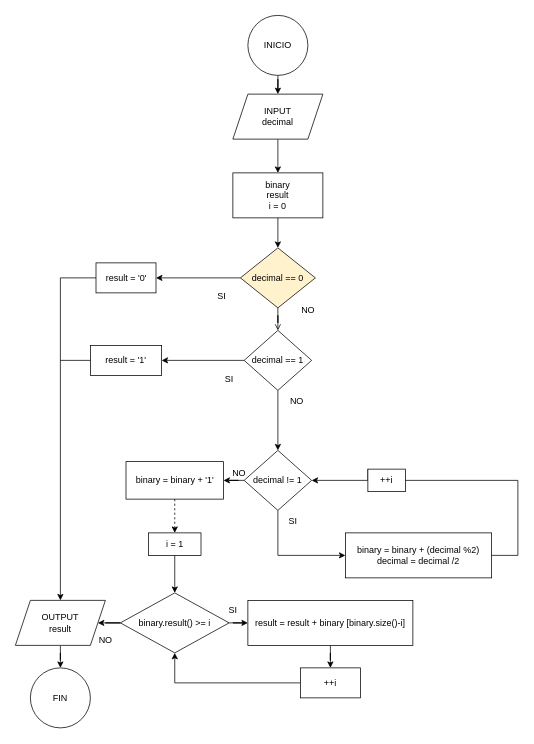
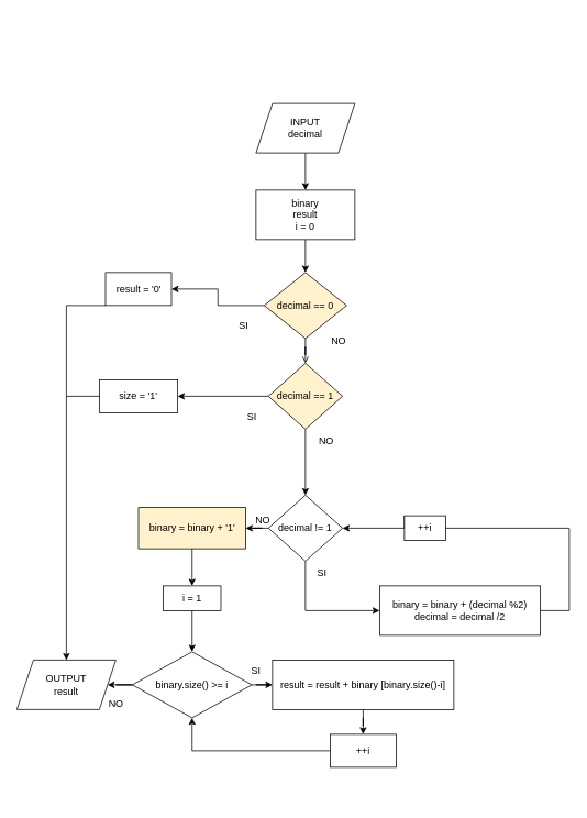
- <mxCell id="3" value="INICIO" style="ellipse;whiteSpace=wrap;html=1;" vertex="1" parent="1"><mxGeometry x="330" y="20" width="80" height="80" as="geometry" /></mxCell>
- <mxCell id="2" value="" style="edgeStyle=orthogonalEdgeStyle;rounded=0;orthogonalLoop=1;jettySize=auto;html=1;" edge="1" parent="1" source="3" target="5"><mxGeometry relative="1" as="geometry" /></mxCell>
- <mxCell id="13" value="result = '0'" style="whiteSpace=wrap;html=1;" vertex="1" parent="1"><mxGeometry x="127.5" y="350" width="80" height="40" as="geometry" /></mxCell>
+ <mxCell id="13" value="result = '0'" style="whiteSpace=wrap;html=1;" vertex="1" parent="1"><mxGeometry x="127.5" y="330" width="80" height="40" as="geometry" /></mxCell>
- <mxCell id="18" value="result = '1'" style="whiteSpace=wrap;html=1;" vertex="1" parent="1"><mxGeometry x="120" y="460" width="95" height="40" as="geometry" /></mxCell>
+ <mxCell id="18" value="size = '1'" style="whiteSpace=wrap;html=1;" vertex="1" parent="1"><mxGeometry x="120" y="460" width="95" height="40" as="geometry" /></mxCell>
- <mxCell id="17" value="decimal == 1" style="rhombus;whiteSpace=wrap;html=1;" vertex="1" parent="1"><mxGeometry x="325" y="440" width="90" height="80" as="geometry" /></mxCell>
+ <mxCell id="17" value="decimal == 1" style="rhombus;whiteSpace=wrap;html=1;fillColor=#fff2cc;" vertex="1" parent="1"><mxGeometry x="325" y="440" width="90" height="80" as="geometry" /></mxCell>
- <mxCell id="31" value="binary = binary + '1'" style="whiteSpace=wrap;html=1;" vertex="1" parent="1"><mxGeometry x="167.5" y="615" width="130" height="50" as="geometry" /></mxCell>
+ <mxCell id="31" value="binary = binary + '1'" style="whiteSpace=wrap;html=1;fillColor=#fff2cc;" vertex="1" parent="1"><mxGeometry x="167.5" y="615" width="130" height="50" as="geometry" /></mxCell>
- <mxCell id="45" value="" style="edgeStyle=orthogonalEdgeStyle;rounded=0;orthogonalLoop=1;jettySize=auto;html=1;dashed=1;" edge="1" parent="1" source="31" target="46"><mxGeometry relative="1" as="geometry"><mxPoint x="215" y="665" as="sourcePoint" /><mxPoint x="233" y="790" as="targetPoint" /></mxGeometry></mxCell>
+ <mxCell id="45" value="" style="edgeStyle=orthogonalEdgeStyle;rounded=0;orthogonalLoop=1;jettySize=auto;html=1;" edge="1" parent="1" source="31" target="46"><mxGeometry relative="1" as="geometry"><mxPoint x="215" y="665" as="sourcePoint" /><mxPoint x="233" y="790" as="targetPoint" /></mxGeometry></mxCell>
- <mxCell id="34" value="binary.result() &amp;gt;= i" style="rhombus;whiteSpace=wrap;html=1;" vertex="1" parent="1"><mxGeometry x="160" y="790" width="145" height="80" as="geometry" /></mxCell>
+ <mxCell id="34" value="binary.size() &amp;gt;= i" style="rhombus;whiteSpace=wrap;html=1;" vertex="1" parent="1"><mxGeometry x="160" y="790" width="145" height="80" as="geometry" /></mxCell>
- <mxCell id="40" value="" style="edgeStyle=orthogonalEdgeStyle;rounded=0;orthogonalLoop=1;jettySize=auto;html=1;" edge="1" parent="1" source="41" target="42"><mxGeometry relative="1" as="geometry" /></mxCell>
- <mxCell id="42" value="FIN" style="ellipse;whiteSpace=wrap;html=1;" vertex="1" parent="1"><mxGeometry x="40" y="890" width="80" height="80" as="geometry" /></mxCell>
